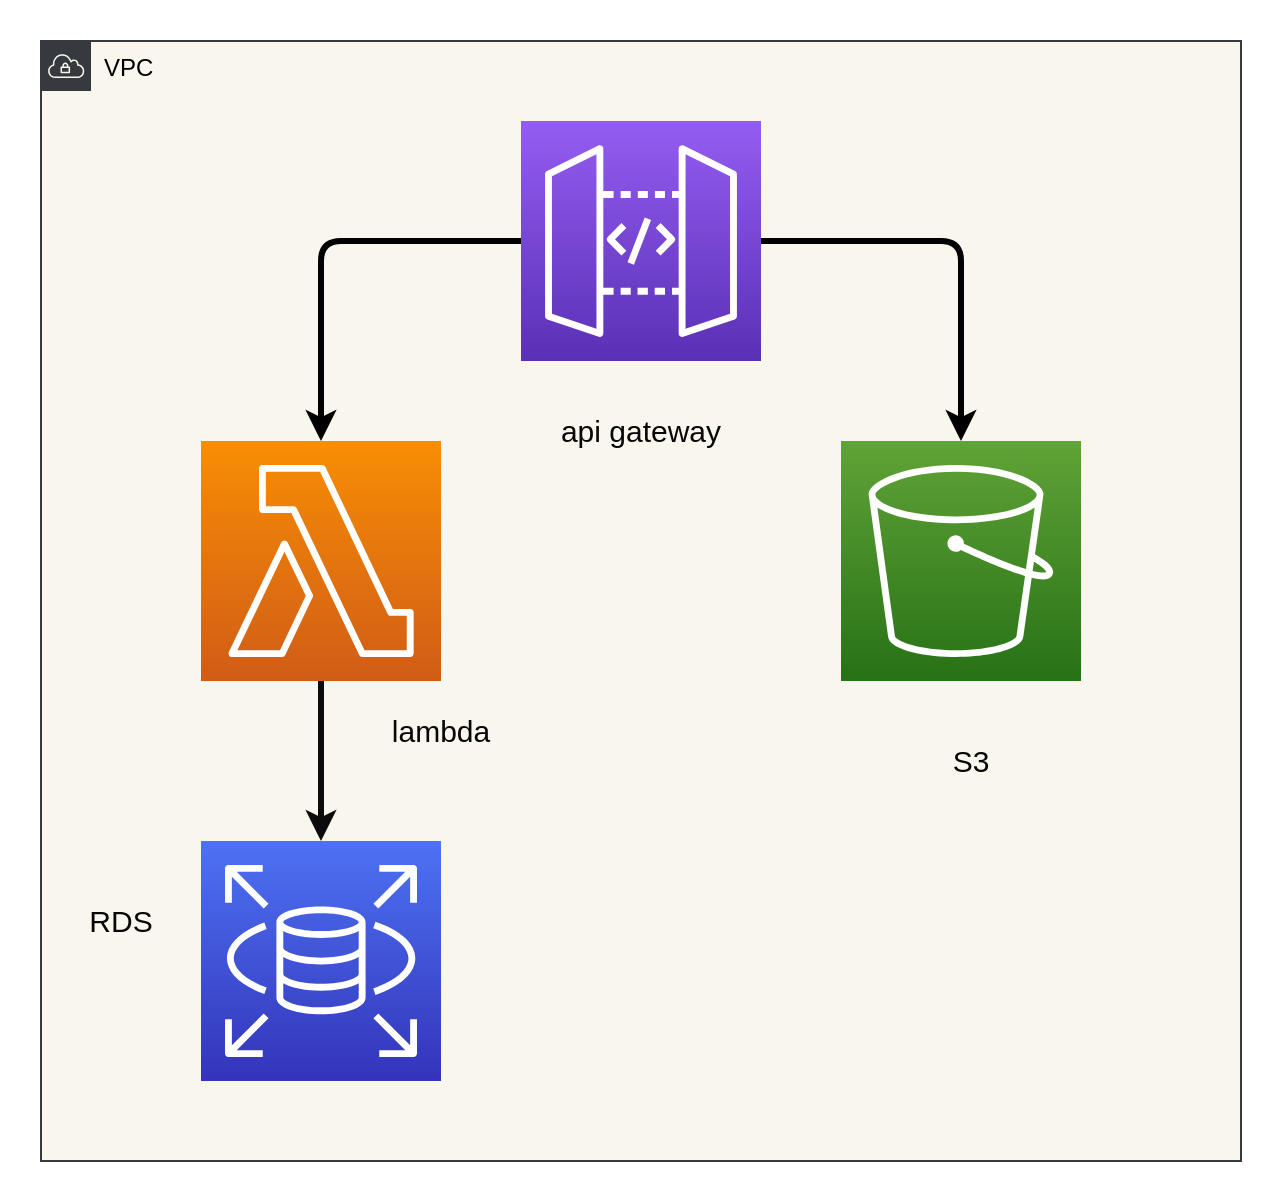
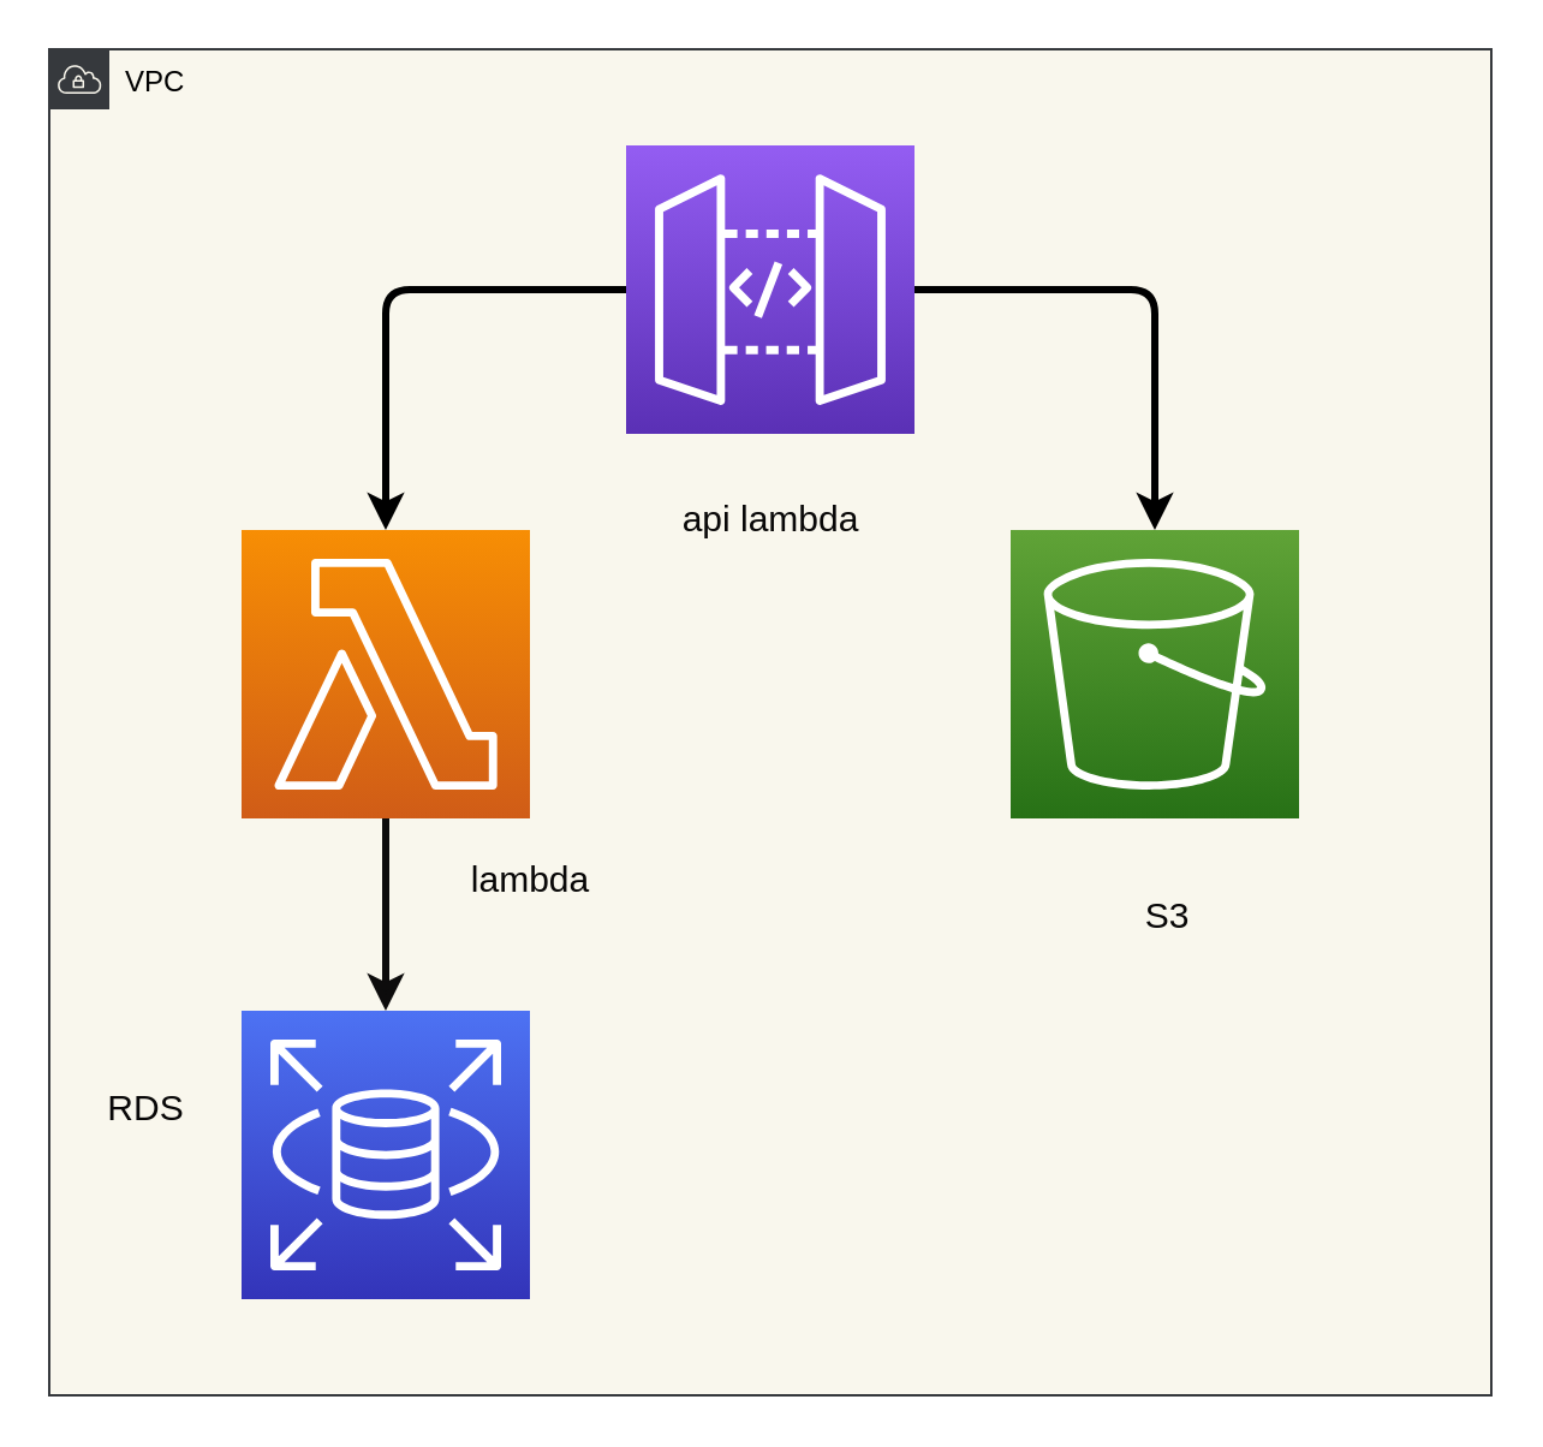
- <mxCell id="13" value="api gateway" style="text;html=1;align=center;verticalAlign=middle;resizable=0;points=[];autosize=1;strokeColor=none;fillColor=none;fontSize=15;fontColor=#080707;" vertex="1" parent="1"><mxGeometry x="270" y="200" width="100" height="30" as="geometry" /></mxCell>
+ <mxCell id="13" value="api lambda" style="text;html=1;align=center;verticalAlign=middle;resizable=0;points=[];autosize=1;strokeColor=none;fillColor=none;fontSize=15;fontColor=#080707;" vertex="1" parent="1"><mxGeometry x="270" y="200" width="100" height="30" as="geometry" /></mxCell>
